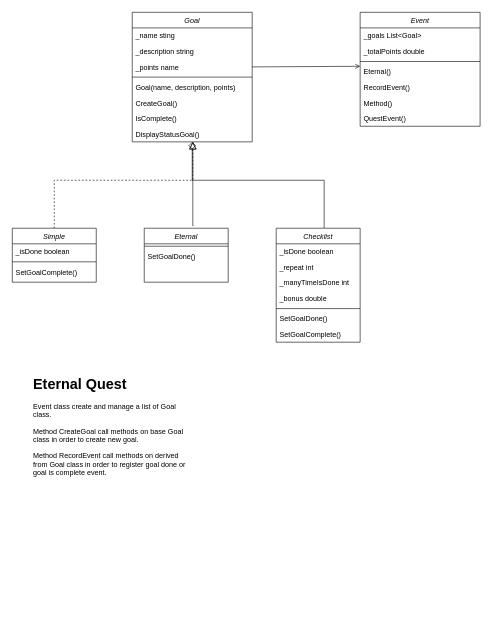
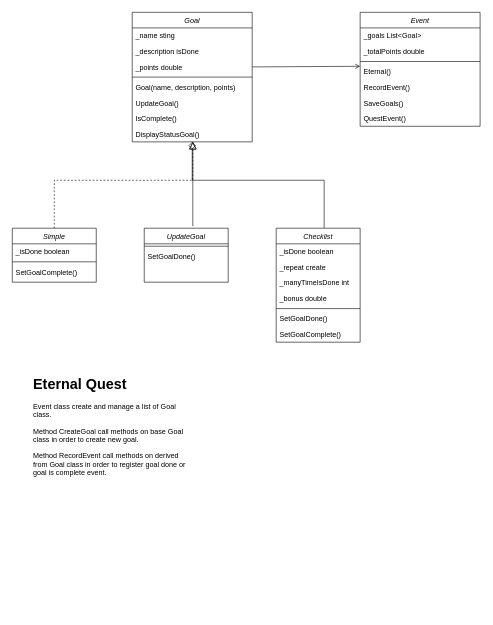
- <mxCell id="4" value="_description string" style="text;align=left;verticalAlign=top;spacingLeft=4;spacingRight=4;overflow=hidden;rotatable=0;points=[[0,0.5],[1,0.5]];portConstraint=eastwest;rounded=0;shadow=0;html=0;" parent="2" vertex="1"><mxGeometry y="52" width="200" height="26" as="geometry" /></mxCell>
+ <mxCell id="4" value="_description isDone" style="text;align=left;verticalAlign=top;spacingLeft=4;spacingRight=4;overflow=hidden;rotatable=0;points=[[0,0.5],[1,0.5]];portConstraint=eastwest;rounded=0;shadow=0;html=0;" parent="2" vertex="1"><mxGeometry y="52" width="200" height="26" as="geometry" /></mxCell>
- <mxCell id="5" value="_points name" style="text;align=left;verticalAlign=top;spacingLeft=4;spacingRight=4;overflow=hidden;rotatable=0;points=[[0,0.5],[1,0.5]];portConstraint=eastwest;rounded=0;shadow=0;html=0;" parent="2" vertex="1"><mxGeometry y="78" width="200" height="26" as="geometry" /></mxCell>
+ <mxCell id="5" value="_points double" style="text;align=left;verticalAlign=top;spacingLeft=4;spacingRight=4;overflow=hidden;rotatable=0;points=[[0,0.5],[1,0.5]];portConstraint=eastwest;rounded=0;shadow=0;html=0;" parent="2" vertex="1"><mxGeometry y="78" width="200" height="26" as="geometry" /></mxCell>
- <mxCell id="8" value="CreateGoal()" style="text;align=left;verticalAlign=top;spacingLeft=4;spacingRight=4;overflow=hidden;rotatable=0;points=[[0,0.5],[1,0.5]];portConstraint=eastwest;" parent="2" vertex="1"><mxGeometry y="138" width="200" height="26" as="geometry" /></mxCell>
+ <mxCell id="8" value="UpdateGoal()" style="text;align=left;verticalAlign=top;spacingLeft=4;spacingRight=4;overflow=hidden;rotatable=0;points=[[0,0.5],[1,0.5]];portConstraint=eastwest;" parent="2" vertex="1"><mxGeometry y="138" width="200" height="26" as="geometry" /></mxCell>
- <mxCell id="35" value="Method()" style="text;align=left;verticalAlign=top;spacingLeft=4;spacingRight=4;overflow=hidden;rotatable=0;points=[[0,0.5],[1,0.5]];portConstraint=eastwest;" vertex="1" parent="29"><mxGeometry y="138" width="200" height="26" as="geometry" /></mxCell>
+ <mxCell id="35" value="SaveGoals()" style="text;align=left;verticalAlign=top;spacingLeft=4;spacingRight=4;overflow=hidden;rotatable=0;points=[[0,0.5],[1,0.5]];portConstraint=eastwest;" vertex="1" parent="29"><mxGeometry y="138" width="200" height="26" as="geometry" /></mxCell>
- <mxCell id="17" value="Eternal" style="swimlane;fontStyle=2;align=center;verticalAlign=top;childLayout=stackLayout;horizontal=1;startSize=26;horizontalStack=0;resizeParent=1;resizeLast=0;collapsible=1;marginBottom=0;rounded=0;shadow=0;strokeWidth=1;" vertex="1" parent="1"><mxGeometry x="240" y="380" width="140" height="90" as="geometry"><mxRectangle x="230" y="140" width="160" height="26" as="alternateBounds" /></mxGeometry></mxCell>
+ <mxCell id="17" value="UpdateGoal" style="swimlane;fontStyle=2;align=center;verticalAlign=top;childLayout=stackLayout;horizontal=1;startSize=26;horizontalStack=0;resizeParent=1;resizeLast=0;collapsible=1;marginBottom=0;rounded=0;shadow=0;strokeWidth=1;" vertex="1" parent="1"><mxGeometry x="240" y="380" width="140" height="90" as="geometry"><mxRectangle x="230" y="140" width="160" height="26" as="alternateBounds" /></mxGeometry></mxCell>
- <mxCell id="23" value="_repeat int" style="text;align=left;verticalAlign=top;spacingLeft=4;spacingRight=4;overflow=hidden;rotatable=0;points=[[0,0.5],[1,0.5]];portConstraint=eastwest;" vertex="1" parent="21"><mxGeometry y="52" width="140" height="26" as="geometry" /></mxCell>
+ <mxCell id="23" value="_repeat create" style="text;align=left;verticalAlign=top;spacingLeft=4;spacingRight=4;overflow=hidden;rotatable=0;points=[[0,0.5],[1,0.5]];portConstraint=eastwest;" vertex="1" parent="21"><mxGeometry y="52" width="140" height="26" as="geometry" /></mxCell>
